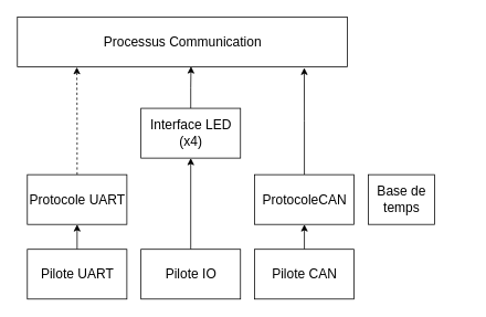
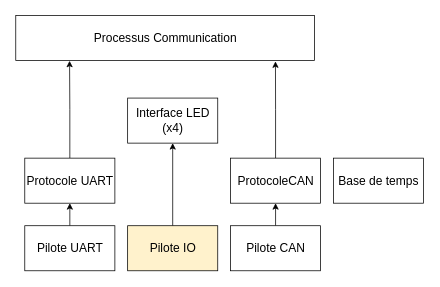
- <mxCell id="13" style="edgeStyle=orthogonalEdgeStyle;rounded=0;orthogonalLoop=1;jettySize=auto;html=1;exitX=0.5;exitY=0;exitDx=0;exitDy=0;entryX=0.526;entryY=0.992;entryDx=0;entryDy=0;entryPerimeter=0;fontSize=24;" edge="1" parent="1" source="14" target="15"><mxGeometry relative="1" as="geometry" /></mxCell>
- <mxCell id="5" style="edgeStyle=orthogonalEdgeStyle;rounded=0;orthogonalLoop=1;jettySize=auto;html=1;exitX=0.5;exitY=0;exitDx=0;exitDy=0;entryX=0.18;entryY=1.006;entryDx=0;entryDy=0;entryPerimeter=0;fontSize=24;dashed=1;" edge="1" parent="1" source="6" target="15"><mxGeometry relative="1" as="geometry" /></mxCell>
+ <mxCell id="5" style="edgeStyle=orthogonalEdgeStyle;rounded=0;orthogonalLoop=1;jettySize=auto;html=1;exitX=0.5;exitY=0;exitDx=0;exitDy=0;entryX=0.18;entryY=1.006;entryDx=0;entryDy=0;entryPerimeter=0;fontSize=24;" edge="1" parent="1" source="6" target="15"><mxGeometry relative="1" as="geometry" /></mxCell>
- <mxCell id="2" value="&lt;font style=&quot;font-size: 16px;&quot;&gt;Base de temps&lt;/font&gt;" style="rounded=0;whiteSpace=wrap;html=1;fontSize=16;" parent="1" vertex="1"><mxGeometry x="443.5" y="210" width="80" height="60" as="geometry" /></mxCell>
+ <mxCell id="2" value="&lt;font style=&quot;font-size: 16px;&quot;&gt;Base de temps&lt;/font&gt;" style="rounded=0;whiteSpace=wrap;html=1;fontSize=16;" parent="1" vertex="1"><mxGeometry x="443.5" y="210" width="120" height="60" as="geometry" /></mxCell>
- <mxCell id="12" value="Pilote IO" style="rounded=0;whiteSpace=wrap;html=1;fontSize=16;" vertex="1" parent="1"><mxGeometry x="169.5" y="300" width="120" height="60" as="geometry" /></mxCell>
+ <mxCell id="12" value="Pilote IO" style="rounded=0;whiteSpace=wrap;html=1;fontSize=16;fillColor=#fff2cc;" vertex="1" parent="1"><mxGeometry x="169.5" y="300" width="120" height="60" as="geometry" /></mxCell>
